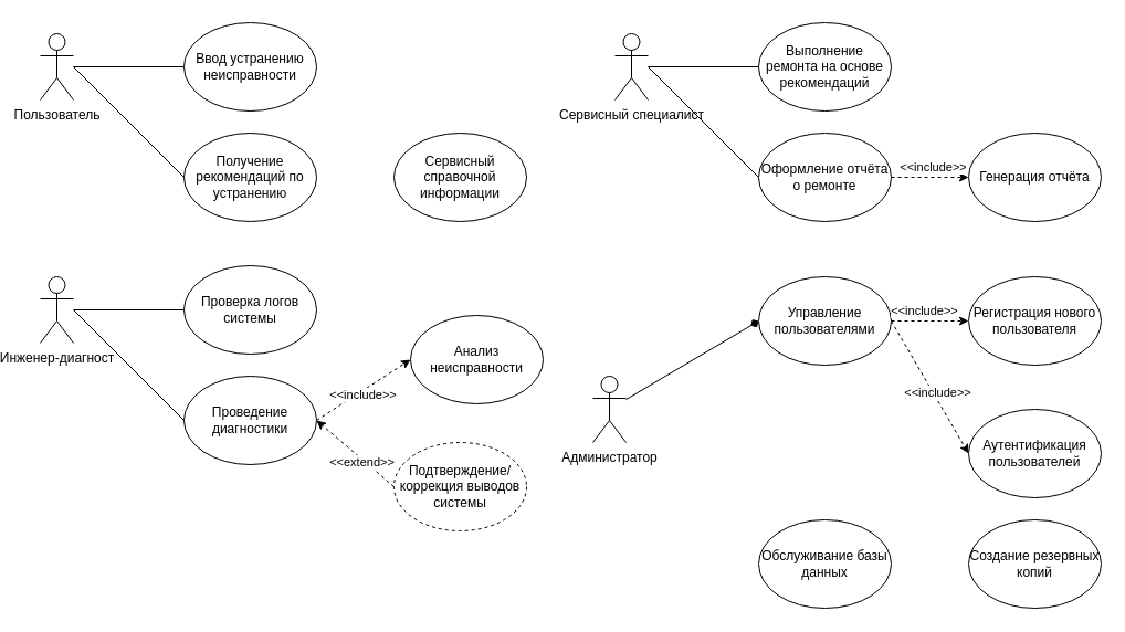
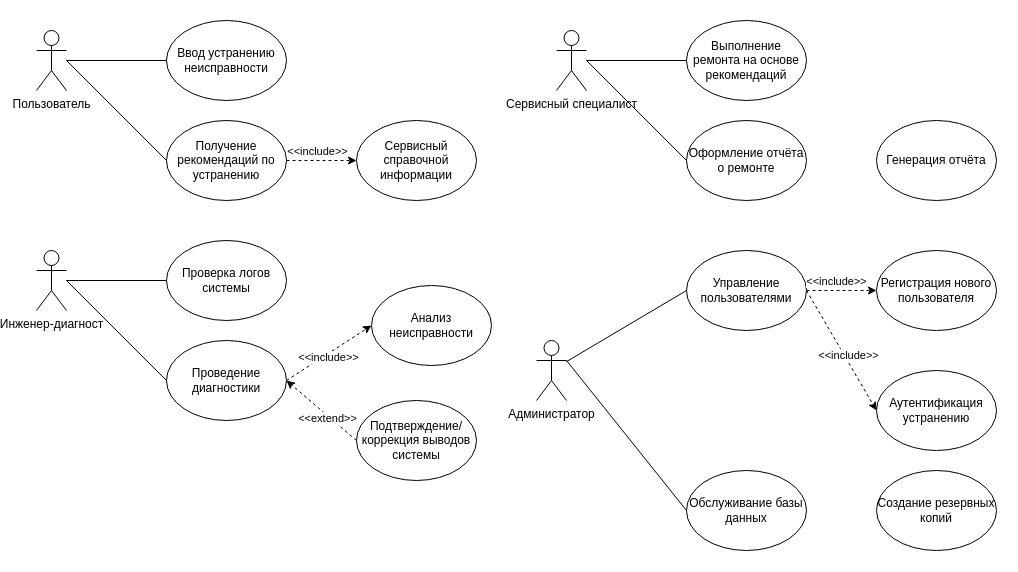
+ <mxCell id="29" value="" style="endArrow=classic;html=1;rounded=0;entryX=0;entryY=0.5;entryDx=0;entryDy=0;exitX=1;exitY=0.5;exitDx=0;exitDy=0;dashed=1;" edge="1" parent="1" source="9" target="10"><mxGeometry width="50" height="50" relative="1" as="geometry"><mxPoint x="-150" y="230" as="sourcePoint" /><mxPoint x="310" y="210" as="targetPoint" /></mxGeometry></mxCell>
+ <mxCell id="30" value="&amp;lt;&amp;lt;include&amp;gt;&amp;gt;" style="edgeLabel;html=1;align=center;verticalAlign=middle;resizable=0;points=[];" connectable="0" vertex="1" parent="29"><mxGeometry x="-0.2" y="3" relative="1" as="geometry"><mxPoint x="2" y="-7" as="offset" /></mxGeometry></mxCell>
- <mxCell id="35" value="" style="endArrow=classic;html=1;rounded=0;entryX=0;entryY=0.5;entryDx=0;entryDy=0;exitX=1;exitY=0.5;exitDx=0;exitDy=0;dashed=1;" edge="1" parent="1" source="15" target="16"><mxGeometry width="50" height="50" relative="1" as="geometry"><mxPoint x="520" y="290" as="sourcePoint" /><mxPoint x="570" y="240" as="targetPoint" /></mxGeometry></mxCell>
- <mxCell id="36" value="&amp;lt;&amp;lt;include&amp;gt;&amp;gt;" style="edgeLabel;html=1;align=center;verticalAlign=middle;resizable=0;points=[];" connectable="0" vertex="1" parent="35"><mxGeometry x="0.057" relative="1" as="geometry"><mxPoint y="-10" as="offset" /></mxGeometry></mxCell>
- <mxCell id="27" value="" style="endArrow=diamond;html=1;rounded=0;entryX=0;entryY=0.5;entryDx=0;entryDy=0;" edge="1" parent="1" source="2" target="17"><mxGeometry width="50" height="50" relative="1" as="geometry"><mxPoint x="510" y="440" as="sourcePoint" /><mxPoint x="560" y="390" as="targetPoint" /></mxGeometry></mxCell>
+ <mxCell id="27" value="" style="endArrow=none;html=1;rounded=0;entryX=0;entryY=0.5;entryDx=0;entryDy=0;" edge="1" parent="1" source="2" target="17"><mxGeometry width="50" height="50" relative="1" as="geometry"><mxPoint x="510" y="440" as="sourcePoint" /><mxPoint x="560" y="390" as="targetPoint" /></mxGeometry></mxCell>
- <mxCell id="19" value="Аутентификация пользователей" style="ellipse;whiteSpace=wrap;html=1;" vertex="1" parent="1"><mxGeometry x="860" y="370" width="120" height="80" as="geometry" /></mxCell>
+ <mxCell id="19" value="Аутентификация устранению" style="ellipse;whiteSpace=wrap;html=1;" vertex="1" parent="1"><mxGeometry x="860" y="370" width="120" height="80" as="geometry" /></mxCell>
+ <mxCell id="28" value="" style="endArrow=none;html=1;rounded=0;entryX=0;entryY=0.5;entryDx=0;entryDy=0;exitX=1;exitY=0.333;exitDx=0;exitDy=0;exitPerimeter=0;" edge="1" parent="1" target="20" source="2"><mxGeometry width="50" height="50" relative="1" as="geometry"><mxPoint x="550" y="430" as="sourcePoint" /><mxPoint x="520" y="570" as="targetPoint" /></mxGeometry></mxCell>
- <mxCell id="13" value="Подтверждение/коррекция выводов системы" style="ellipse;whiteSpace=wrap;html=1;dashed=1;" vertex="1" parent="1"><mxGeometry x="340" y="400" width="120" height="80" as="geometry" /></mxCell>
+ <mxCell id="13" value="Подтверждение/коррекция выводов системы" style="ellipse;whiteSpace=wrap;html=1;" vertex="1" parent="1"><mxGeometry x="340" y="400" width="120" height="80" as="geometry" /></mxCell>
